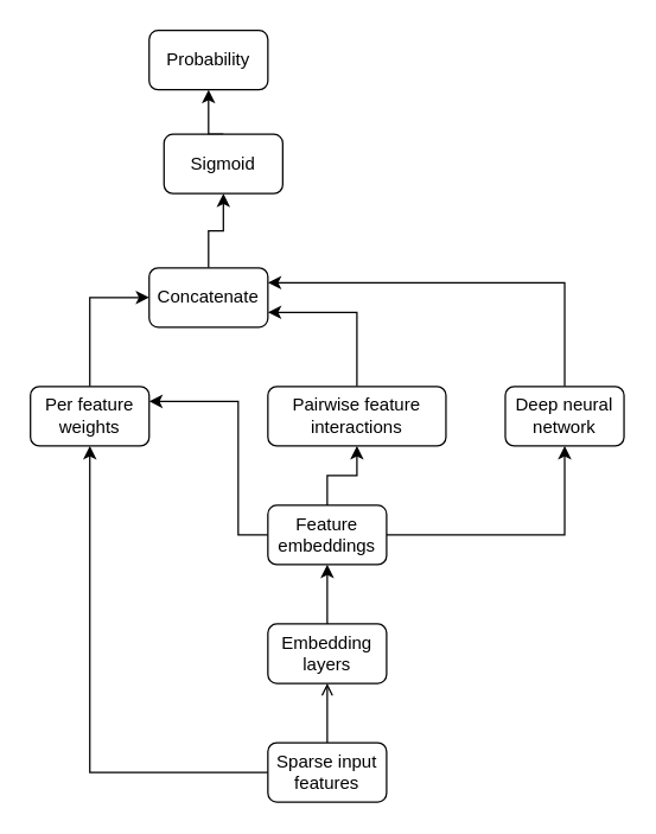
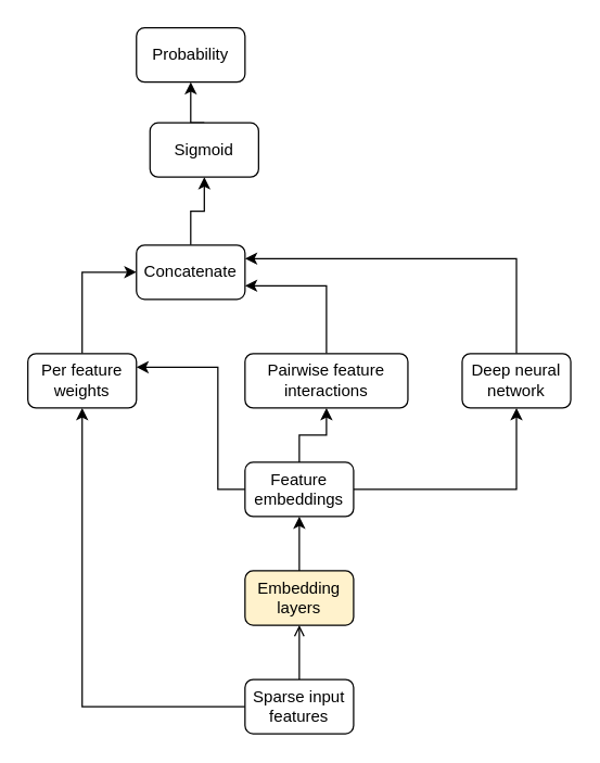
- <mxCell id="7" value="Embedding layers" style="rounded=1;whiteSpace=wrap;html=1;" parent="1" vertex="1"><mxGeometry x="180" y="420" width="80" height="40" as="geometry" /></mxCell>
+ <mxCell id="7" value="Embedding layers" style="rounded=1;whiteSpace=wrap;html=1;fillColor=#fff2cc;" parent="1" vertex="1"><mxGeometry x="180" y="420" width="80" height="40" as="geometry" /></mxCell>
